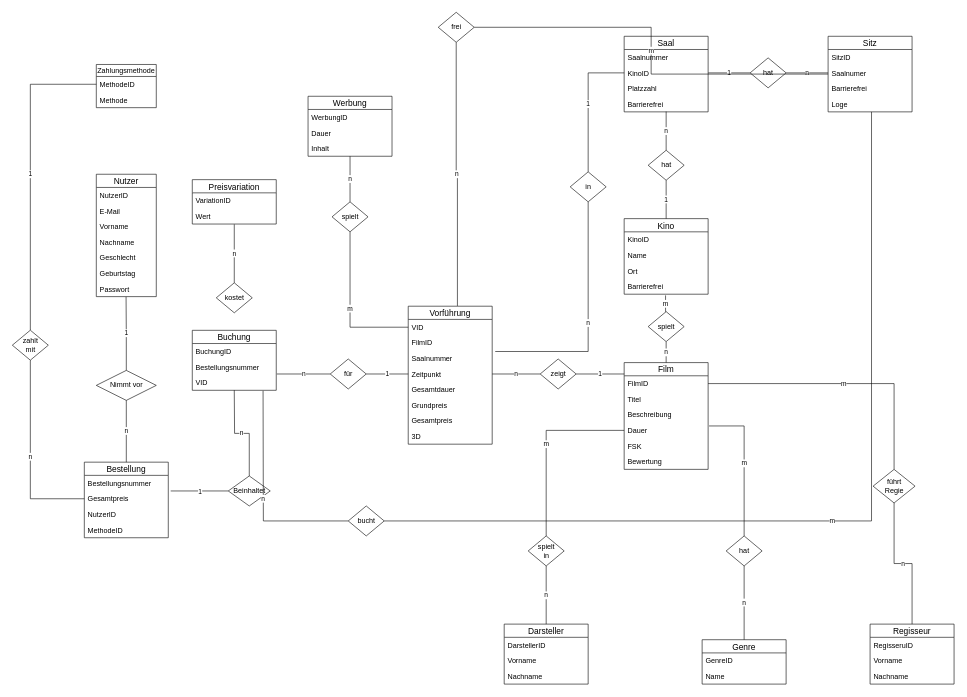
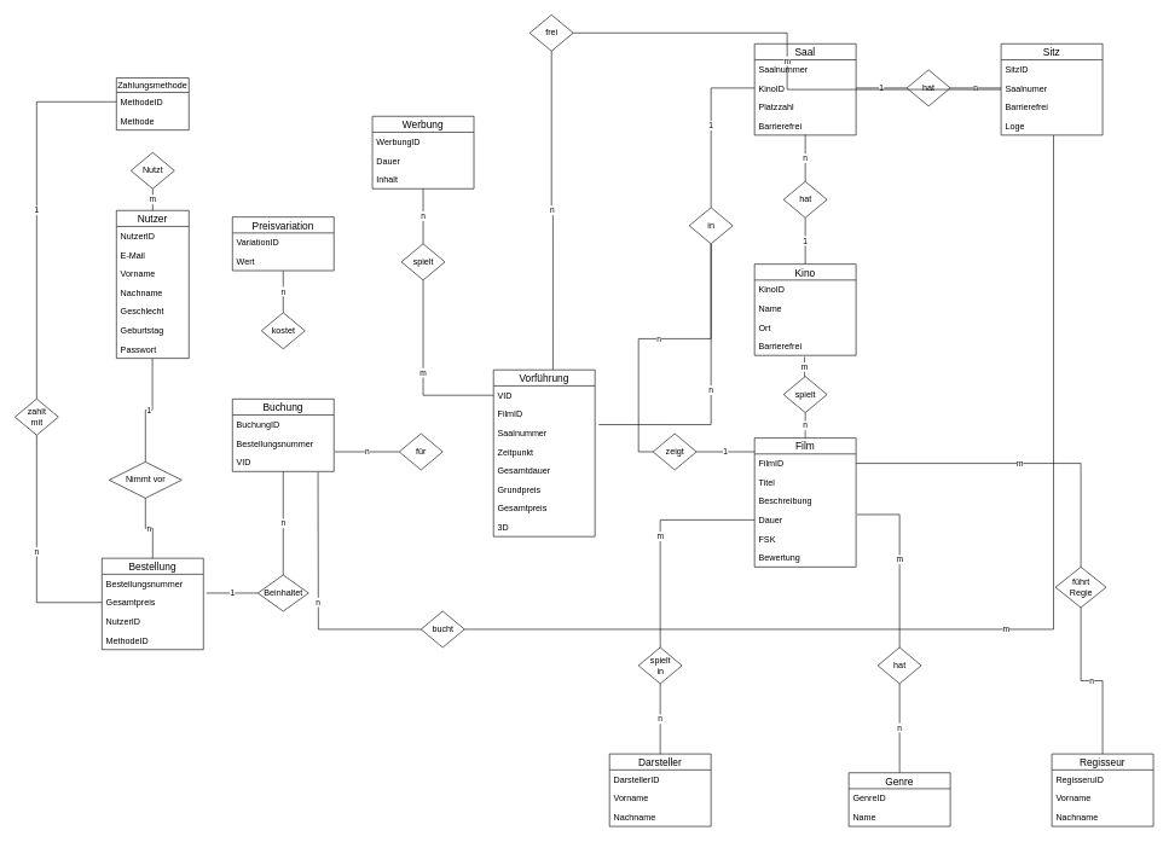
+ <mxCell id="11" value="Nutzt" style="shape=rhombus;html=1;dashed=0;whitespace=wrap;perimeter=rhombusPerimeter;" parent="1" vertex="1"><mxGeometry x="180" y="210" width="60" height="50" as="geometry" /></mxCell>
+ <mxCell id="10" value="m" style="edgeStyle=orthogonalEdgeStyle;rounded=0;orthogonalLoop=1;jettySize=auto;html=1;exitX=0.5;exitY=1;exitDx=0;exitDy=0;entryX=0.5;entryY=0;entryDx=0;entryDy=0;endArrow=none;endFill=0;" parent="1" source="11" target="2" edge="1"><mxGeometry relative="1" as="geometry" /></mxCell>
- <mxCell id="119" value="kostet" style="shape=rhombus;html=1;dashed=0;whitespace=wrap;perimeter=rhombusPerimeter;" vertex="1" parent="1"><mxGeometry x="360" y="471" width="60" height="50" as="geometry" /></mxCell>
+ <mxCell id="119" value="kostet" style="shape=rhombus;html=1;dashed=0;whitespace=wrap;perimeter=rhombusPerimeter;" vertex="1" parent="1"><mxGeometry x="360" y="431" width="60" height="50" as="geometry" /></mxCell>
- <mxCell id="74" value="1" style="edgeStyle=orthogonalEdgeStyle;rounded=0;orthogonalLoop=1;jettySize=auto;html=1;exitX=1;exitY=0.5;exitDx=0;exitDy=0;entryX=0;entryY=0.5;entryDx=0;entryDy=0;endArrow=none;endFill=0;" parent="1" source="75" target="68" edge="1"><mxGeometry relative="1" as="geometry" /></mxCell>
- <mxCell id="76" value="n" style="edgeStyle=orthogonalEdgeStyle;rounded=0;orthogonalLoop=1;jettySize=auto;html=1;exitX=0;exitY=0.5;exitDx=0;exitDy=0;entryX=1;entryY=0.5;entryDx=0;entryDy=0;endArrow=none;endFill=0;" parent="1" source="78" target="68" edge="1"><mxGeometry relative="1" as="geometry" /></mxCell>
+ <mxCell id="76" value="n" style="edgeStyle=orthogonalEdgeStyle;rounded=0;orthogonalLoop=1;jettySize=auto;html=1;exitX=0;exitY=0.5;exitDx=0;exitDy=0;endArrow=none;endFill=0;" parent="1" source="78" target="107" edge="1"><mxGeometry relative="1" as="geometry" /></mxCell>
- <mxCell id="16" value="Nimmt vor" style="shape=rhombus;html=1;dashed=0;whitespace=wrap;perimeter=rhombusPerimeter;" parent="1" vertex="1"><mxGeometry x="160" y="617" width="100" height="50" as="geometry" /></mxCell>
+ <mxCell id="16" value="Nimmt vor" style="shape=rhombus;html=1;dashed=0;whitespace=wrap;perimeter=rhombusPerimeter;" parent="1" vertex="1"><mxGeometry x="150" y="637" width="100" height="50" as="geometry" /></mxCell>
- <mxCell id="29" value="Beinhaltet" style="shape=rhombus;html=1;dashed=0;whitespace=wrap;perimeter=rhombusPerimeter;" parent="1" vertex="1"><mxGeometry x="380" y="793" width="70" height="50" as="geometry" /></mxCell>
+ <mxCell id="29" value="Beinhaltet" style="shape=rhombus;html=1;dashed=0;whitespace=wrap;perimeter=rhombusPerimeter;" parent="1" vertex="1"><mxGeometry x="355" y="793" width="70" height="50" as="geometry" /></mxCell>
